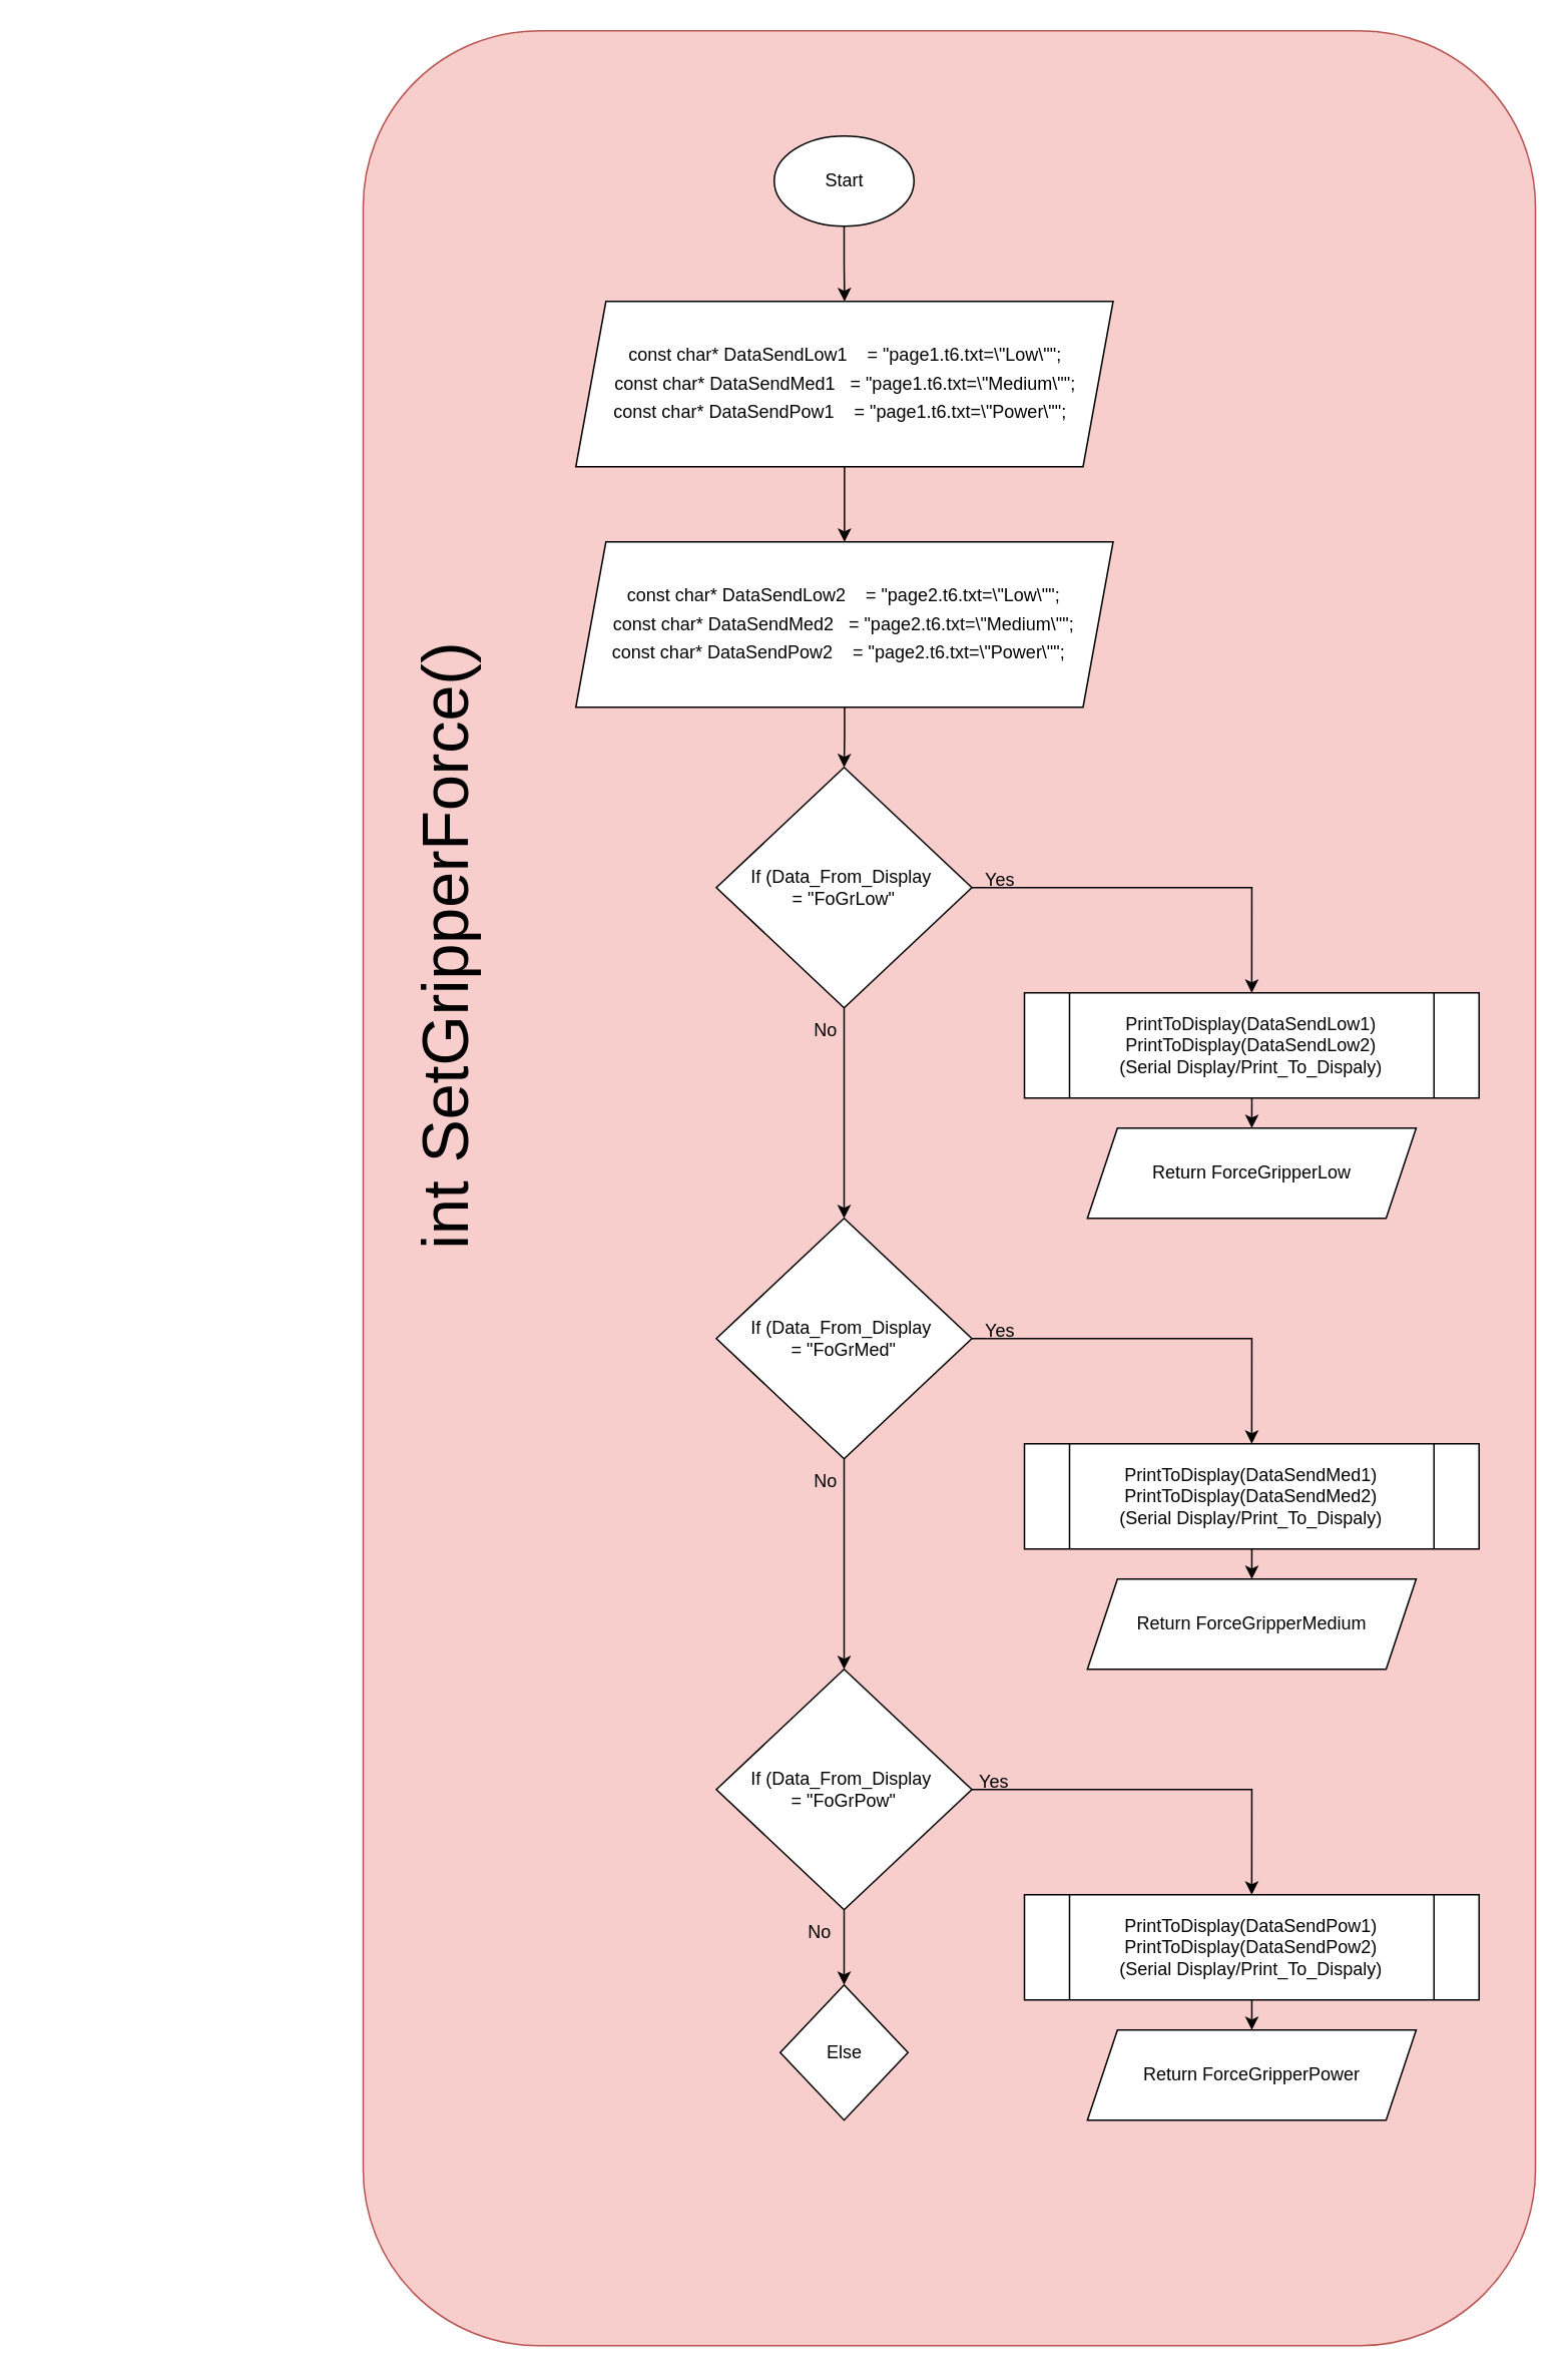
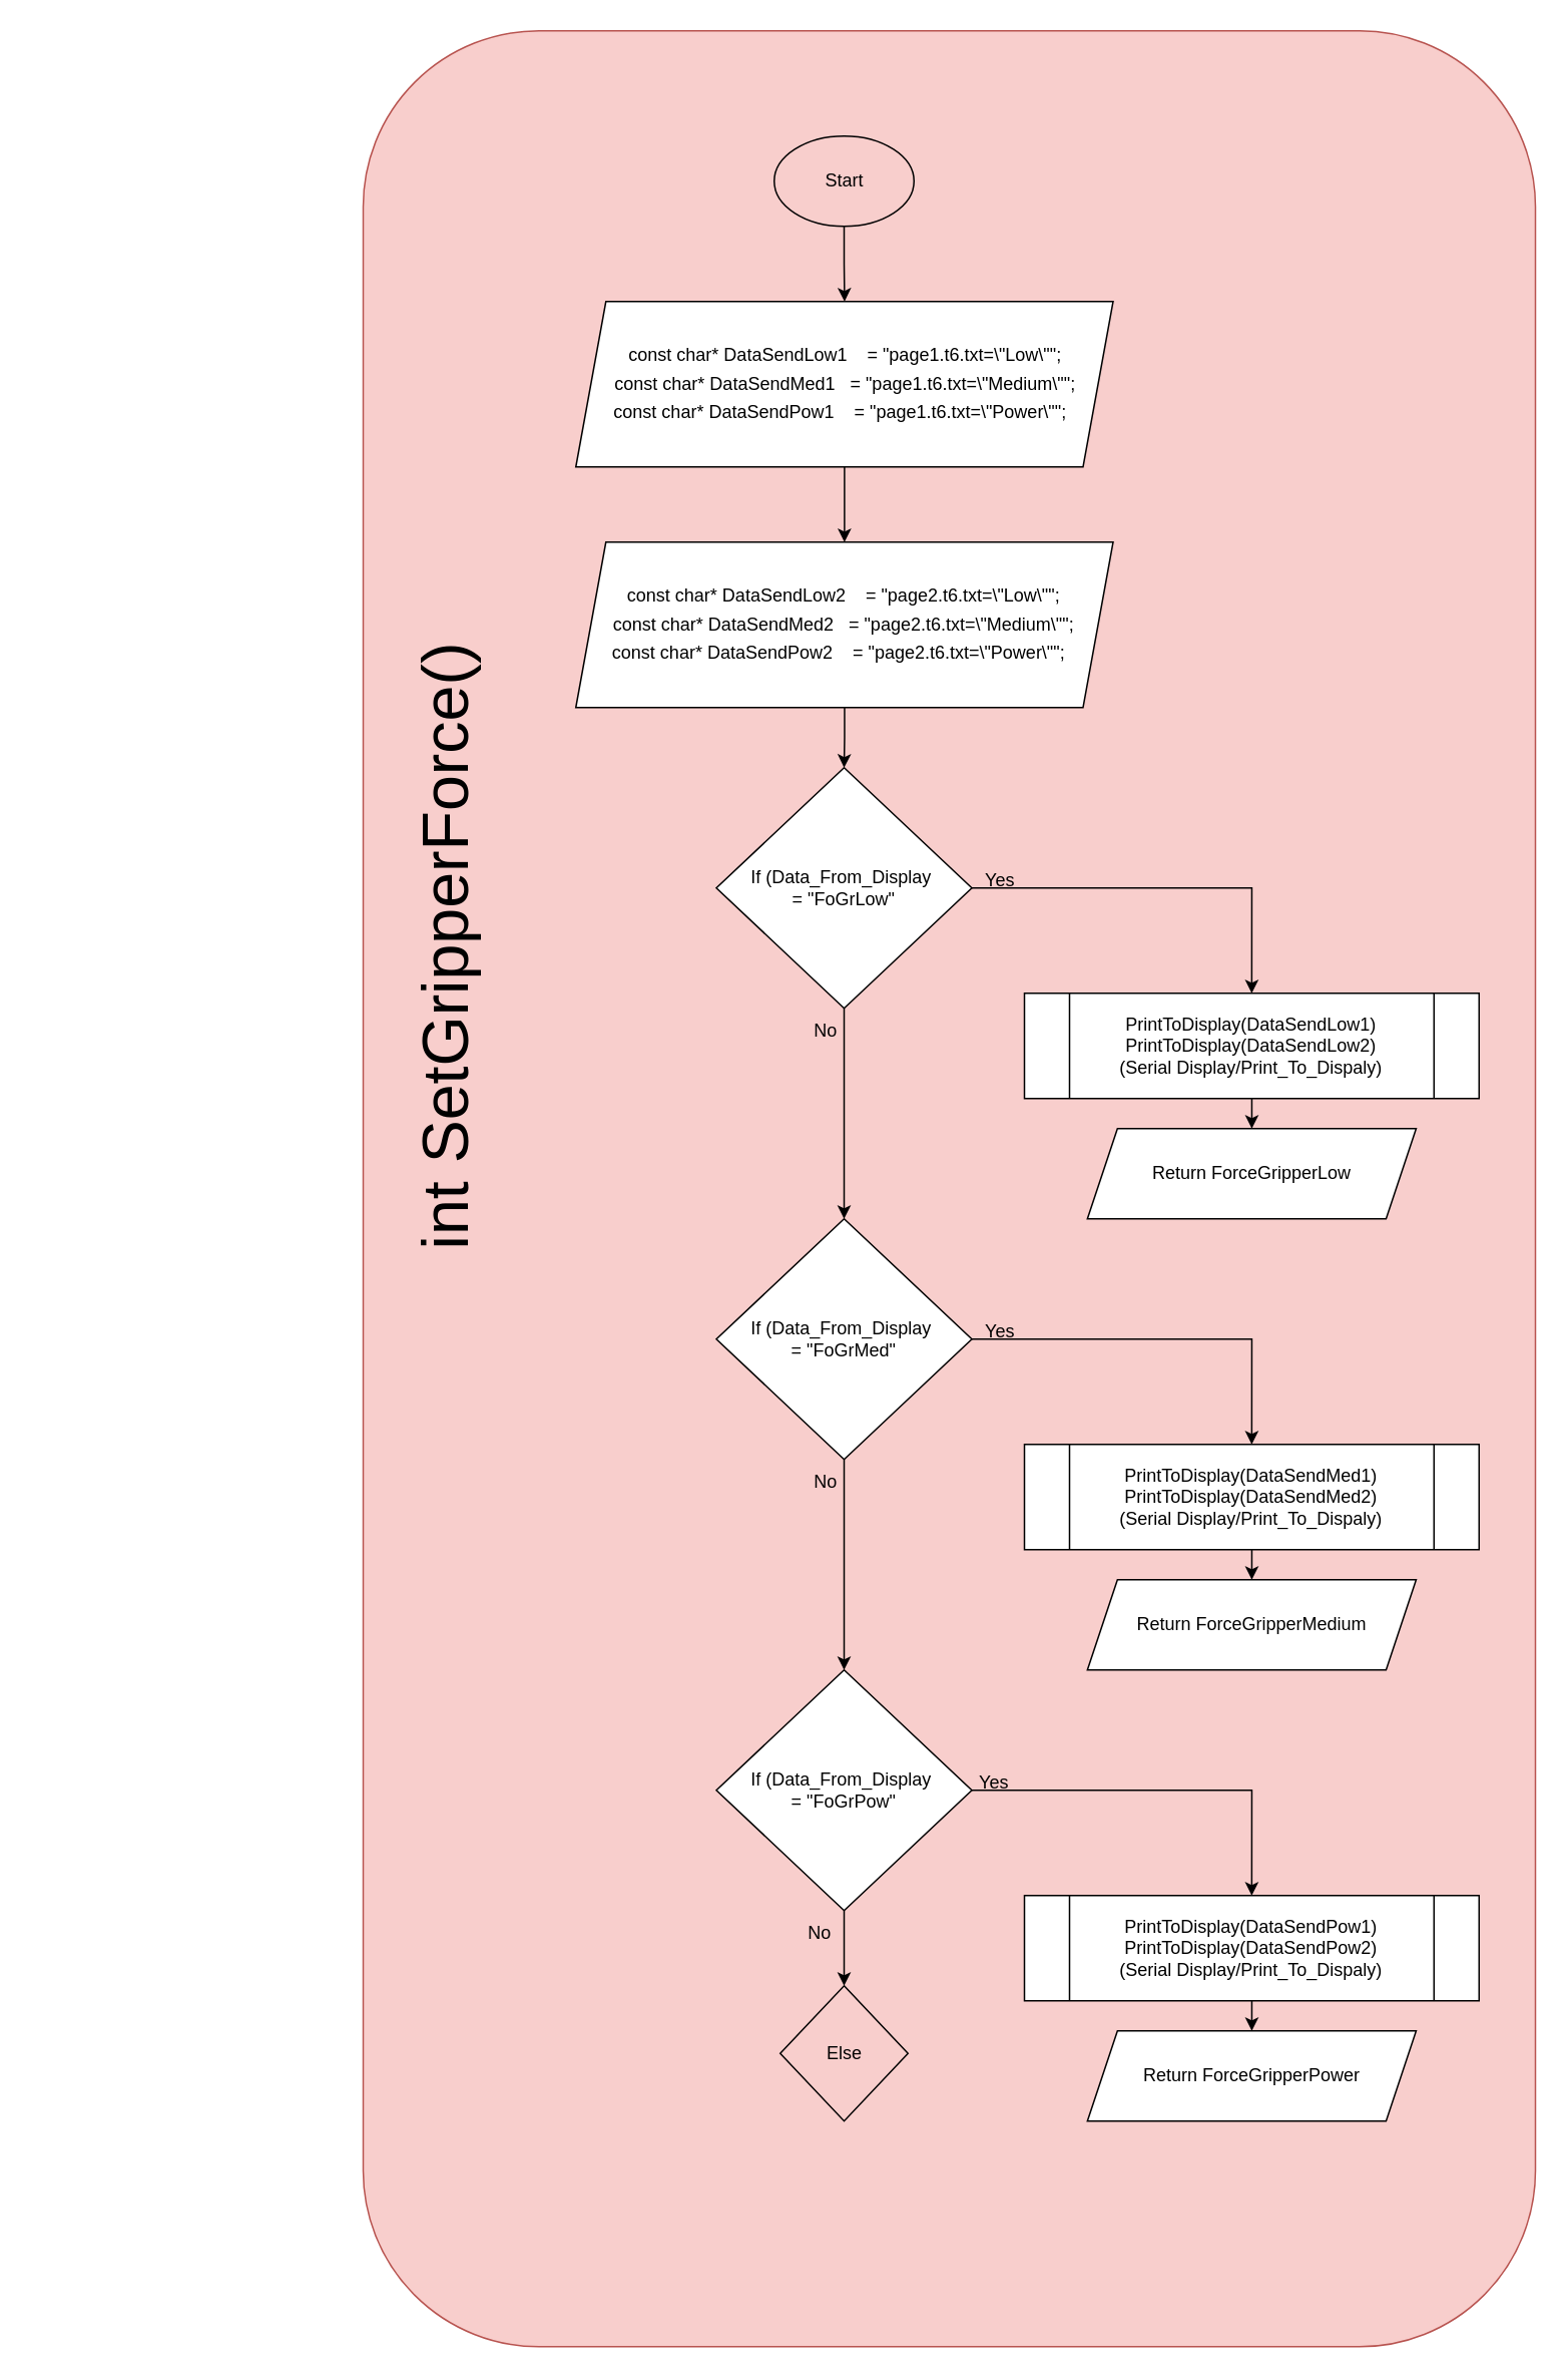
- <mxCell id="4" value="Start" style="ellipse;whiteSpace=wrap;html=1;" parent="1" vertex="1"><mxGeometry x="514.5" y="90" width="93" height="60" as="geometry" /></mxCell>
+ <mxCell id="4" value="Start" style="ellipse;whiteSpace=wrap;html=1;fillColor=#f8cecc;" parent="1" vertex="1"><mxGeometry x="514.5" y="90" width="93" height="60" as="geometry" /></mxCell>
- <mxCell id="24" value="Else" style="rhombus;whiteSpace=wrap;html=1;" parent="1" vertex="1"><mxGeometry x="518.5" y="1320" width="85" height="90" as="geometry" /></mxCell>
+ <mxCell id="24" value="Else" style="rhombus;whiteSpace=wrap;html=1;fillColor=#f8cecc;" parent="1" vertex="1"><mxGeometry x="518.5" y="1320" width="85" height="90" as="geometry" /></mxCell>
